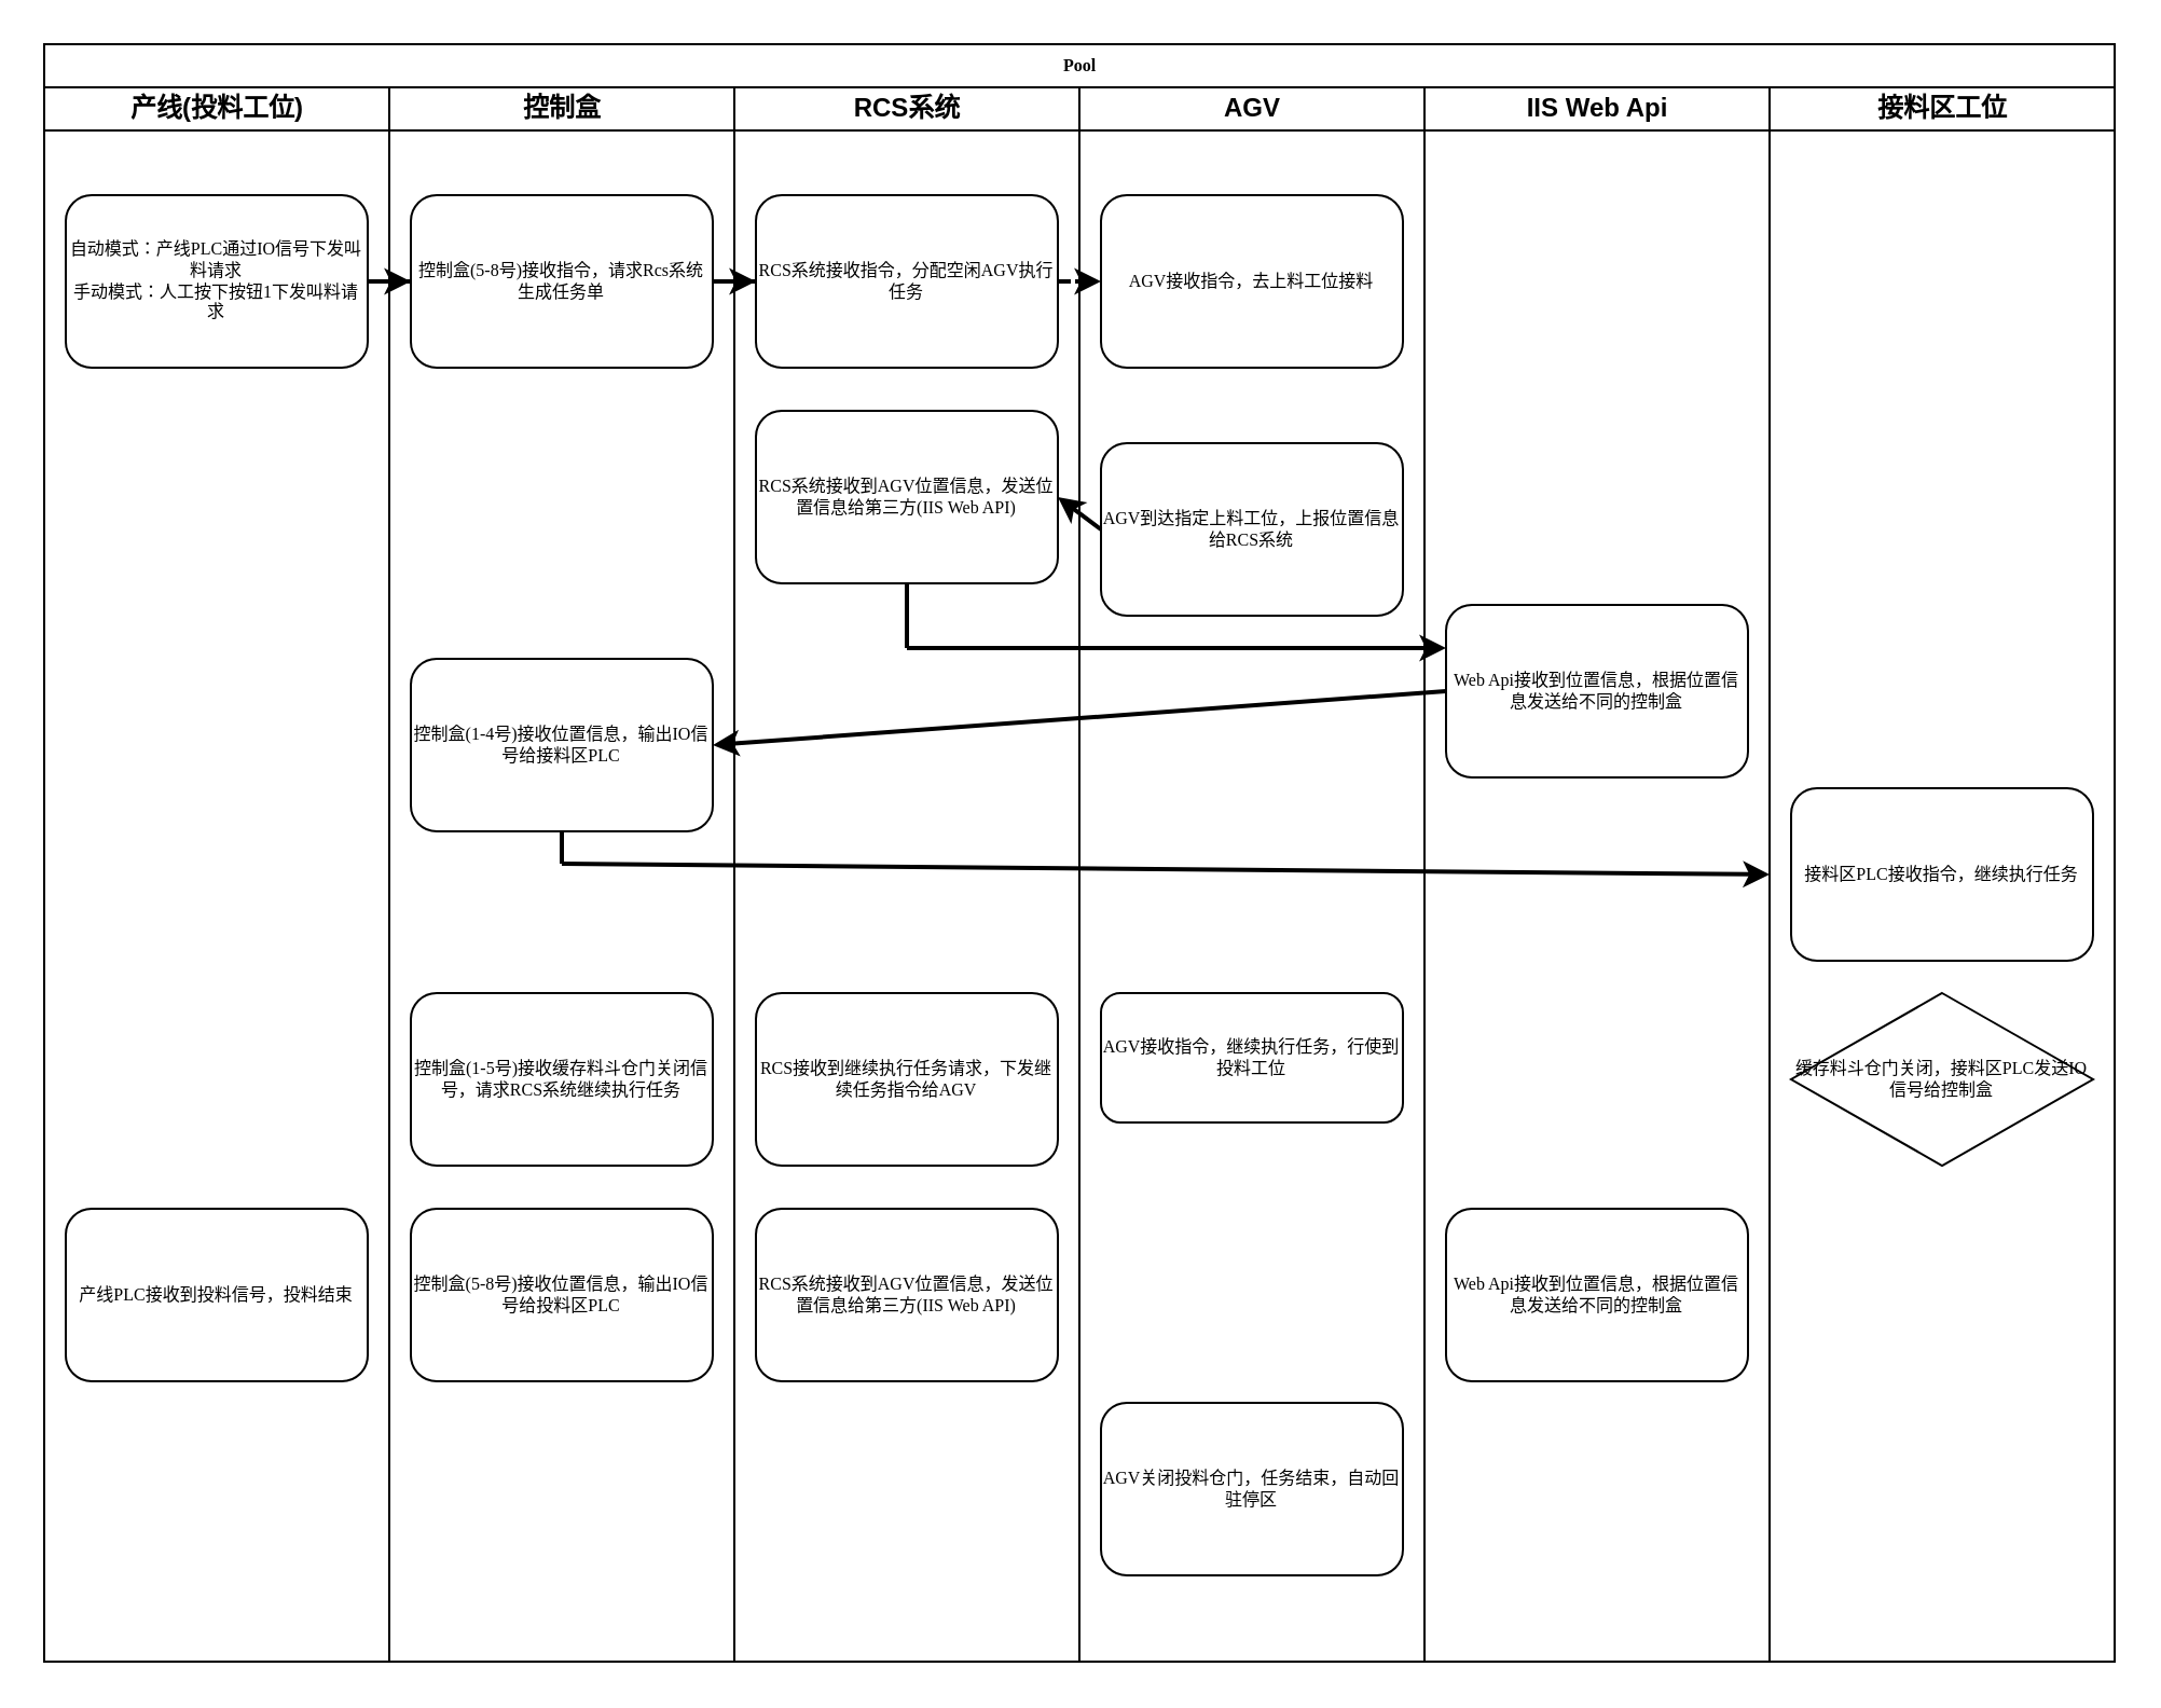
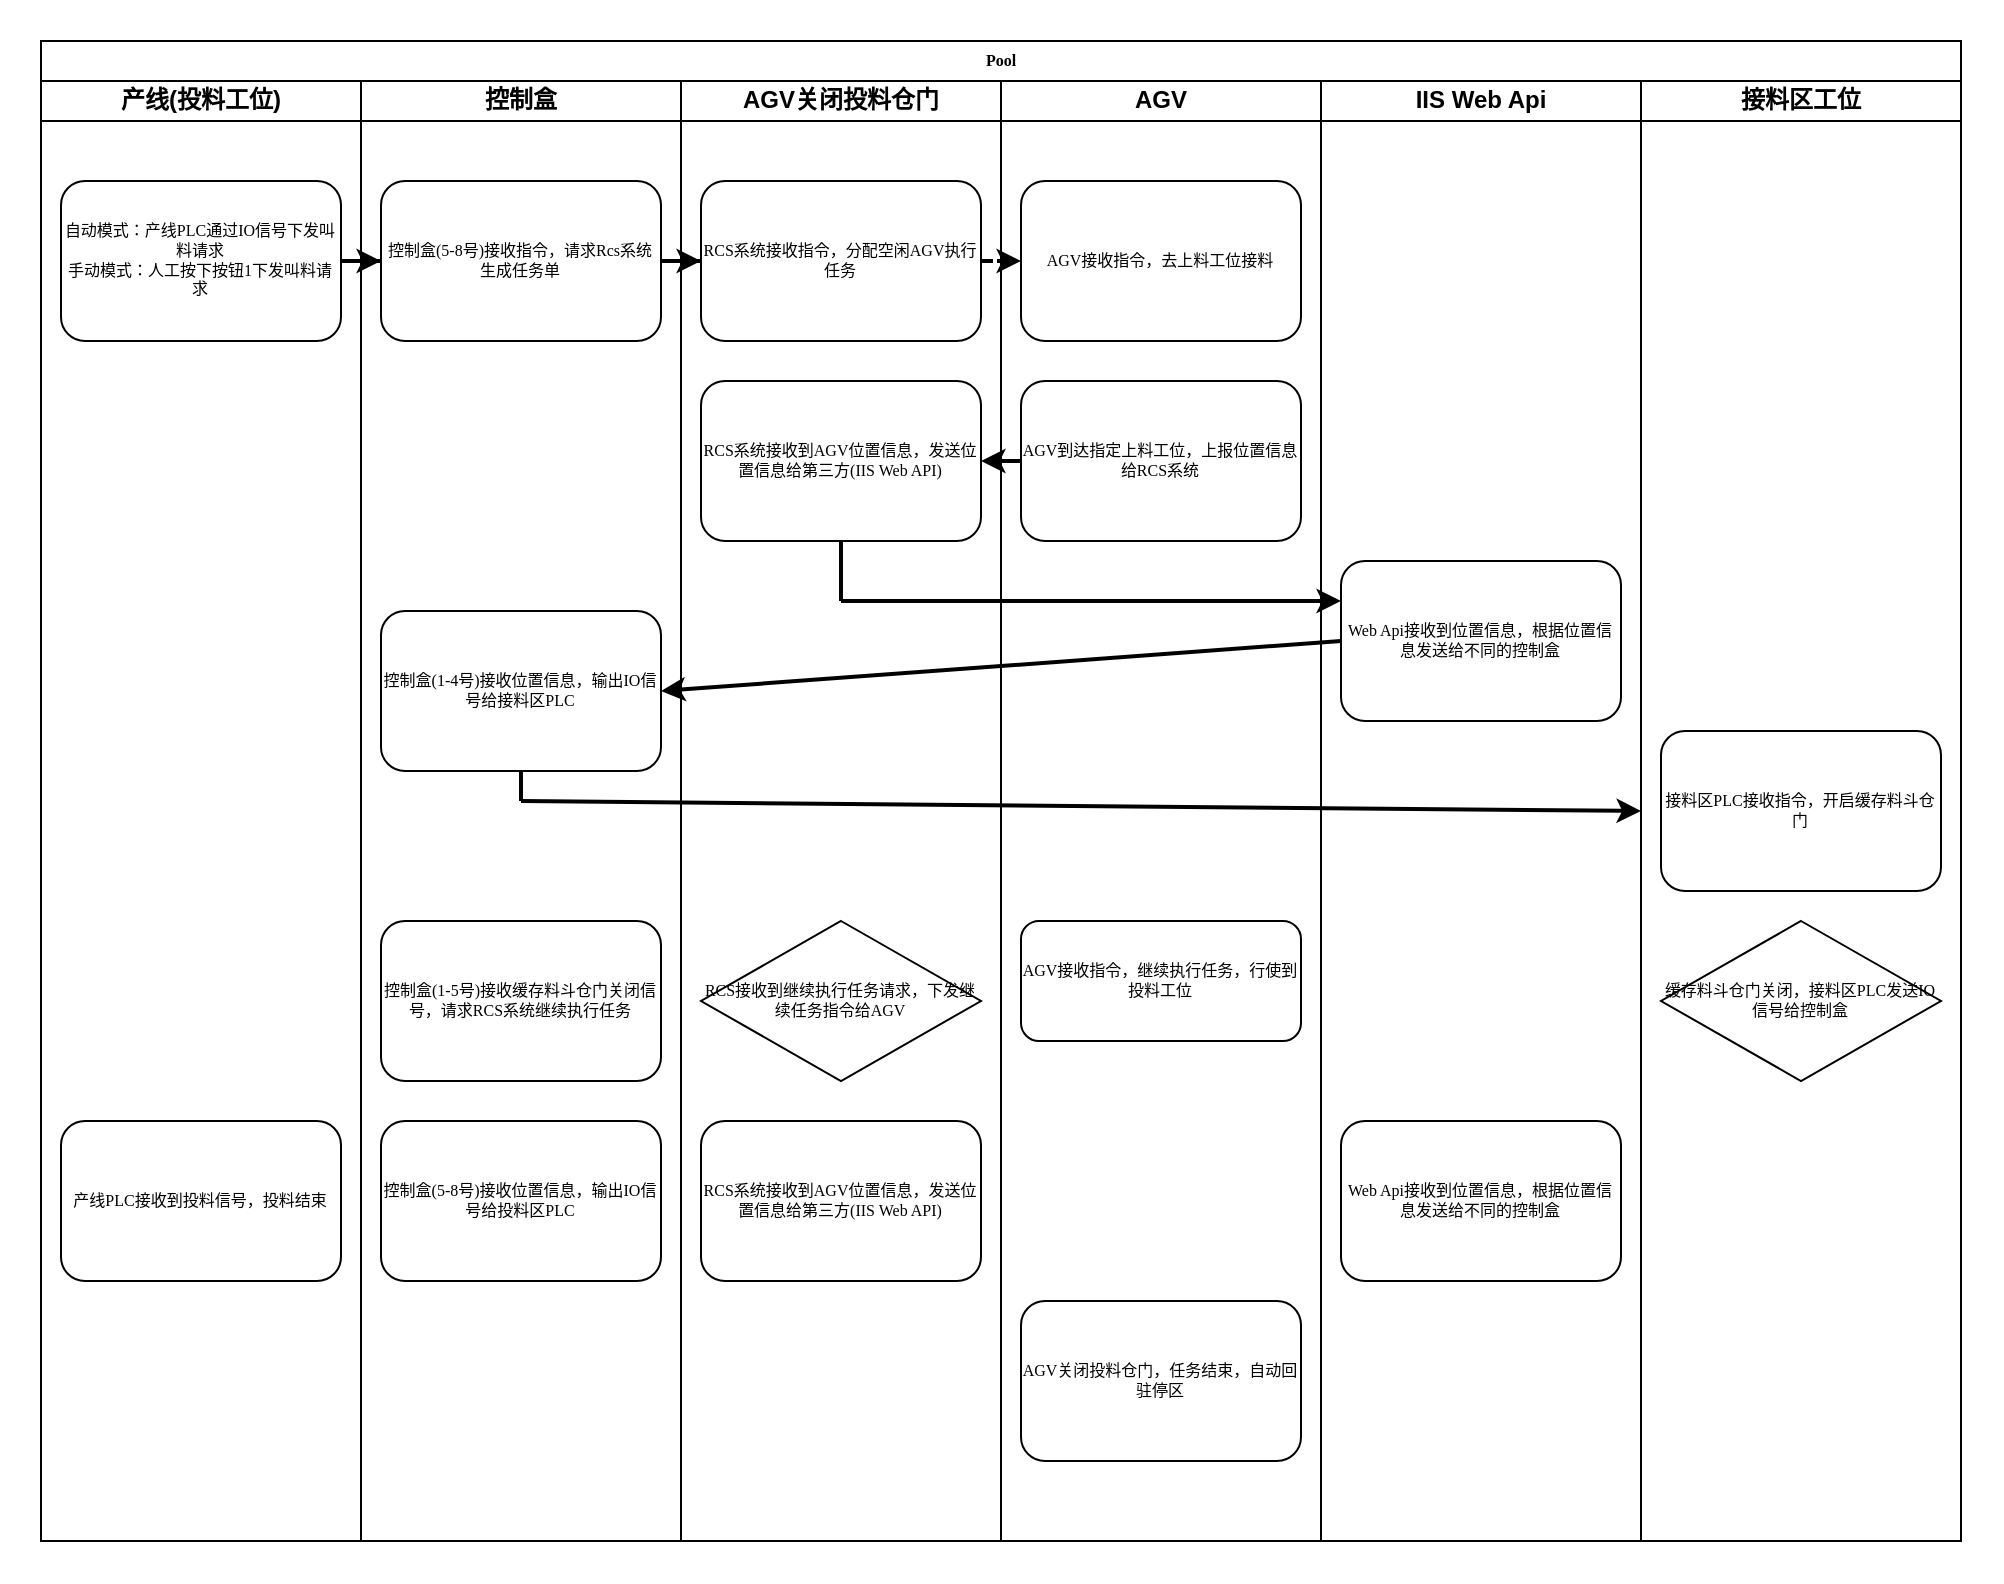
- <mxCell id="11" value="RCS系统" style="swimlane;html=1;startSize=20;" parent="2" vertex="1"><mxGeometry x="320" y="20" width="160" height="730" as="geometry" /></mxCell>
+ <mxCell id="11" value="AGV关闭投料仓门" style="swimlane;html=1;startSize=20;" parent="2" vertex="1"><mxGeometry x="320" y="20" width="160" height="730" as="geometry" /></mxCell>
- <mxCell id="18" value="AGV到达指定上料工位，上报位置信息给RCS系统" style="rounded=1;whiteSpace=wrap;html=1;shadow=0;labelBackgroundColor=none;strokeWidth=1;fontFamily=Verdana;fontSize=8;align=center;" vertex="1" parent="16"><mxGeometry x="10" y="165" width="140" height="80" as="geometry" /></mxCell>
+ <mxCell id="18" value="AGV到达指定上料工位，上报位置信息给RCS系统" style="rounded=1;whiteSpace=wrap;html=1;shadow=0;labelBackgroundColor=none;strokeWidth=1;fontFamily=Verdana;fontSize=8;align=center;" vertex="1" parent="16"><mxGeometry x="10" y="150" width="140" height="80" as="geometry" /></mxCell>
- <mxCell id="25" value="接料区PLC接收指令，继续执行任务" style="rounded=1;whiteSpace=wrap;html=1;shadow=0;labelBackgroundColor=none;strokeWidth=1;fontFamily=Verdana;fontSize=8;align=center;" vertex="1" parent="24"><mxGeometry x="10" y="325" width="140" height="80" as="geometry" /></mxCell>
+ <mxCell id="25" value="接料区PLC接收指令，开启缓存料斗仓门" style="rounded=1;whiteSpace=wrap;html=1;shadow=0;labelBackgroundColor=none;strokeWidth=1;fontFamily=Verdana;fontSize=8;align=center;" vertex="1" parent="24"><mxGeometry x="10" y="325" width="140" height="80" as="geometry" /></mxCell>
- <mxCell id="14" value="RCS接收到继续执行任务请求，下发继续任务指令给AGV" style="rounded=1;whiteSpace=wrap;html=1;shadow=0;labelBackgroundColor=none;strokeWidth=1;fontFamily=Verdana;fontSize=8;align=center;" vertex="1" parent="11"><mxGeometry x="10" y="420" width="140" height="80" as="geometry" /></mxCell>
+ <mxCell id="14" value="RCS接收到继续执行任务请求，下发继续任务指令给AGV" style="rhombus;whiteSpace=wrap;html=1;shadow=0;labelBackgroundColor=none;strokeWidth=1;fontFamily=Verdana;fontSize=8;align=center;" vertex="1" parent="11"><mxGeometry x="10" y="420" width="140" height="80" as="geometry" /></mxCell>
